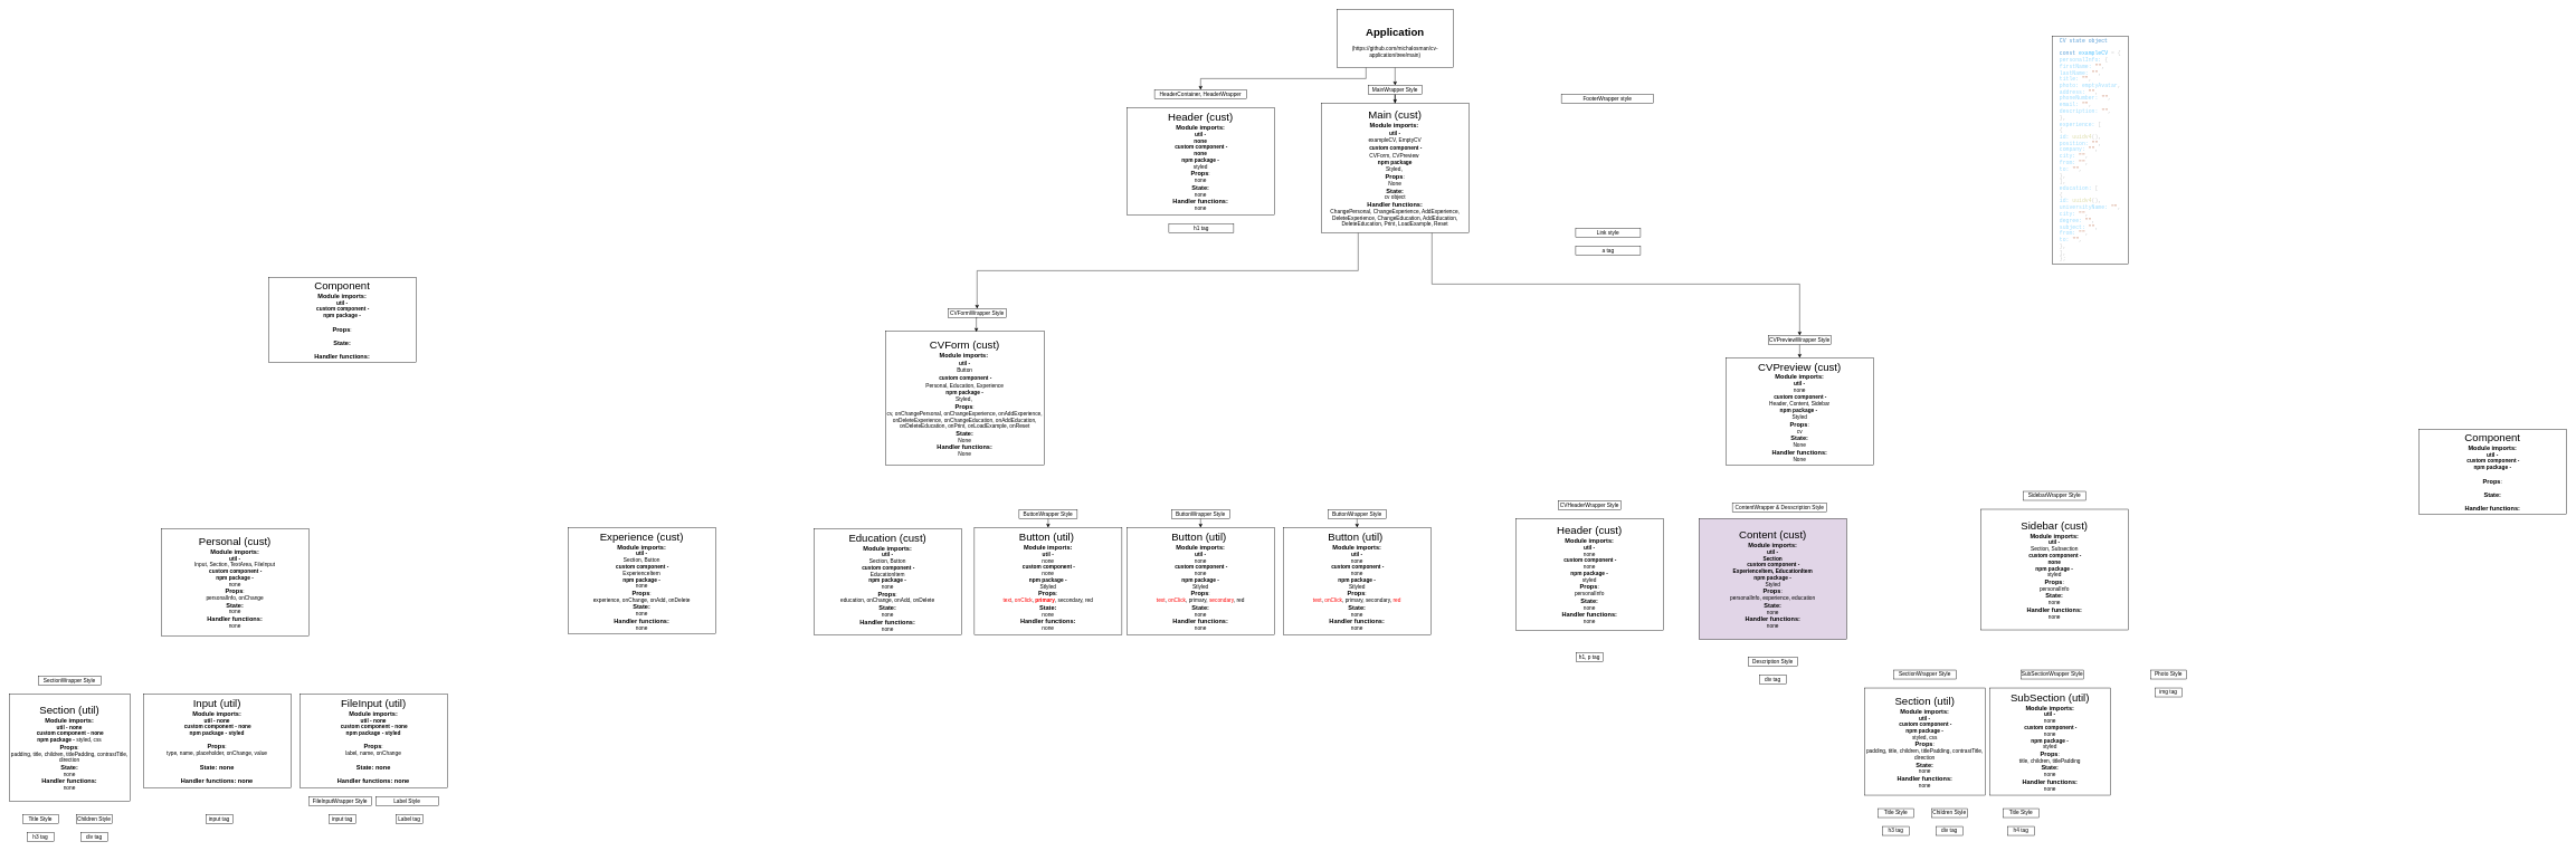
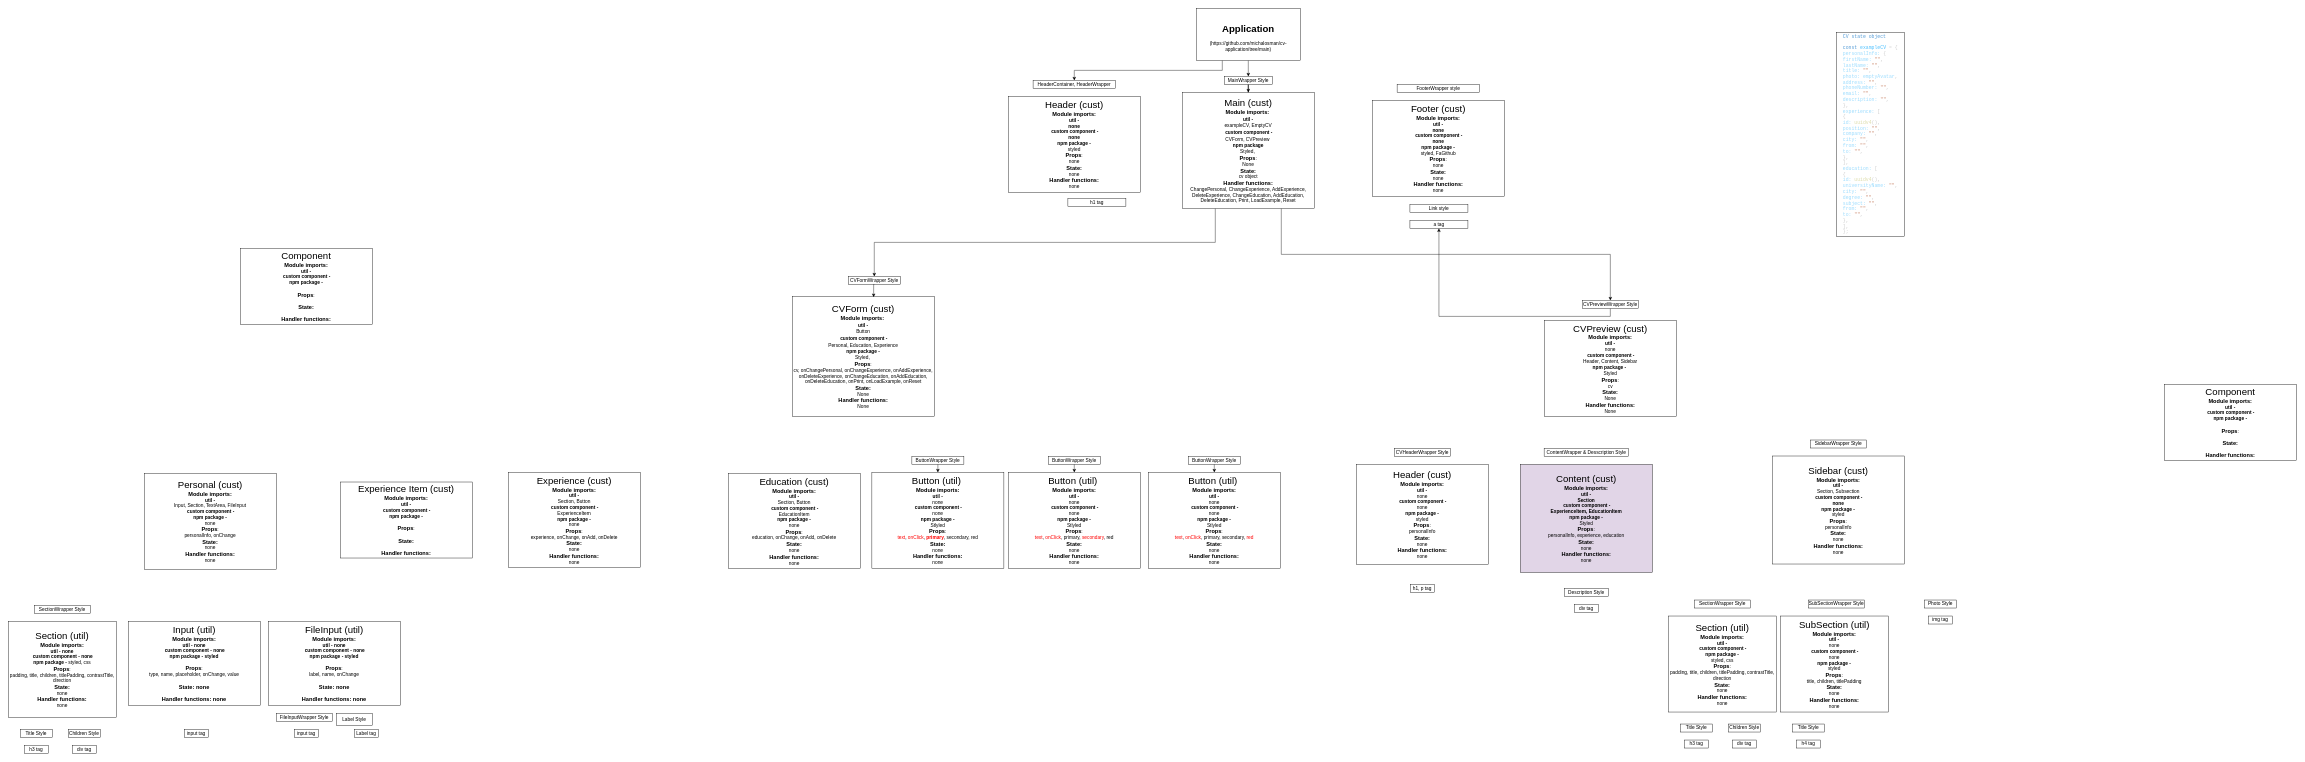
+ <mxCell id="23" value="&lt;font style=&quot;font-size: 24px;&quot;&gt;Footer (cust)&lt;/font&gt;&lt;br&gt;&lt;font style=&quot;&quot;&gt;&lt;span style=&quot;font-weight: bold; font-size: 14px;&quot;&gt;Module imports:&lt;/span&gt;&lt;br&gt;&lt;font style=&quot;font-size: 12px;&quot;&gt;&lt;b&gt;util -&lt;br&gt;none&lt;br&gt;&amp;nbsp;custom component -&lt;br&gt;none&lt;br&gt;npm package -&lt;br&gt;&lt;/b&gt;&lt;/font&gt;styled, FaGithub&lt;/font&gt;&lt;br&gt;&lt;font style=&quot;font-size: 14px;&quot;&gt;&lt;b&gt;Props&lt;/b&gt;&lt;/font&gt;:&lt;br&gt;&lt;font style=&quot;&quot;&gt;none&lt;br&gt;&lt;b style=&quot;font-size: 14px;&quot;&gt;State:&lt;/b&gt;&lt;br&gt;&lt;/font&gt;none&lt;br&gt;&lt;font style=&quot;&quot;&gt;&lt;span style=&quot;font-weight: bold; font-size: 14px;&quot;&gt;Handler functions:&lt;/span&gt;&lt;br&gt;&lt;font style=&quot;font-size: 12px;&quot;&gt;none&lt;/font&gt;&lt;br&gt;&lt;/font&gt;" style="rounded=0;whiteSpace=wrap;html=1;align=center;" vertex="1" parent="21"><mxGeometry y="40" width="330" height="240" as="geometry" /></mxCell>
- <mxCell id="20" value="h1 tag" style="rounded=0;whiteSpace=wrap;html=1;" vertex="1" parent="17"><mxGeometry x="94" y="300" width="145" height="20" as="geometry" /></mxCell>
+ <mxCell id="20" value="h1 tag" style="rounded=0;whiteSpace=wrap;html=1;" vertex="1" parent="17"><mxGeometry x="149" y="295" width="145" height="20" as="geometry" /></mxCell>
- <mxCell id="44" style="edgeStyle=orthogonalEdgeStyle;rounded=0;orthogonalLoop=1;jettySize=auto;html=1;exitX=0.5;exitY=1;exitDx=0;exitDy=0;entryX=0.5;entryY=0;entryDx=0;entryDy=0;" edge="1" parent="42" source="45" target="43"><mxGeometry relative="1" as="geometry" /></mxCell>
+ <mxCell id="44" style="edgeStyle=orthogonalEdgeStyle;rounded=0;orthogonalLoop=1;jettySize=auto;html=1;exitX=0.5;exitY=1;exitDx=0;exitDy=0;" edge="1" parent="42" source="45" target="25"><mxGeometry relative="1" as="geometry" /></mxCell>
- <mxCell id="52" value="ContentWrapper &amp;amp; Desscription Style" style="rounded=0;whiteSpace=wrap;html=1;" vertex="1" parent="50"><mxGeometry x="74.5" y="5" width="211" height="20" as="geometry" /></mxCell>
+ <mxCell id="52" value="ContentWrapper &amp;amp; Desscription Style" style="rounded=0;whiteSpace=wrap;html=1;" vertex="1" parent="50"><mxGeometry x="59.5" width="211" height="20" as="geometry" /></mxCell>
+ <mxCell id="83" value="&lt;font style=&quot;font-size: 24px;&quot;&gt;Experience Item (cust)&lt;/font&gt;&lt;br&gt;&lt;font style=&quot;&quot;&gt;&lt;span style=&quot;font-weight: bold; font-size: 14px;&quot;&gt;Module imports:&lt;/span&gt;&lt;br&gt;&lt;font style=&quot;font-size: 12px;&quot;&gt;&lt;b&gt;util -&lt;br&gt;&amp;nbsp;custom component -&lt;br&gt;npm package -&lt;/b&gt;&lt;/font&gt;&lt;br&gt;&lt;/font&gt;&lt;br&gt;&lt;font style=&quot;font-size: 14px;&quot;&gt;&lt;b&gt;Props&lt;/b&gt;&lt;/font&gt;:&lt;br&gt;&lt;br&gt;&lt;font style=&quot;font-size: 14px;&quot;&gt;&lt;b&gt;State:&lt;br&gt;&lt;/b&gt;&lt;/font&gt;&lt;br&gt;&lt;font style=&quot;font-size: 14px;&quot;&gt;&lt;b&gt;Handler functions:&lt;br&gt;&lt;/b&gt;&lt;/font&gt;" style="rounded=0;whiteSpace=wrap;html=1;align=center;" vertex="1" parent="1"><mxGeometry x="850" y="1204" width="330" height="190" as="geometry" /></mxCell>
- <mxCell id="81" value="Label Style" style="rounded=0;whiteSpace=wrap;html=1;" vertex="1" parent="77"><mxGeometry x="170" y="230" width="140" height="20" as="geometry" /></mxCell>
+ <mxCell id="81" value="Label Style" style="rounded=0;whiteSpace=wrap;html=1;" vertex="1" parent="77"><mxGeometry x="170" y="230" width="90" height="30" as="geometry" /></mxCell>
